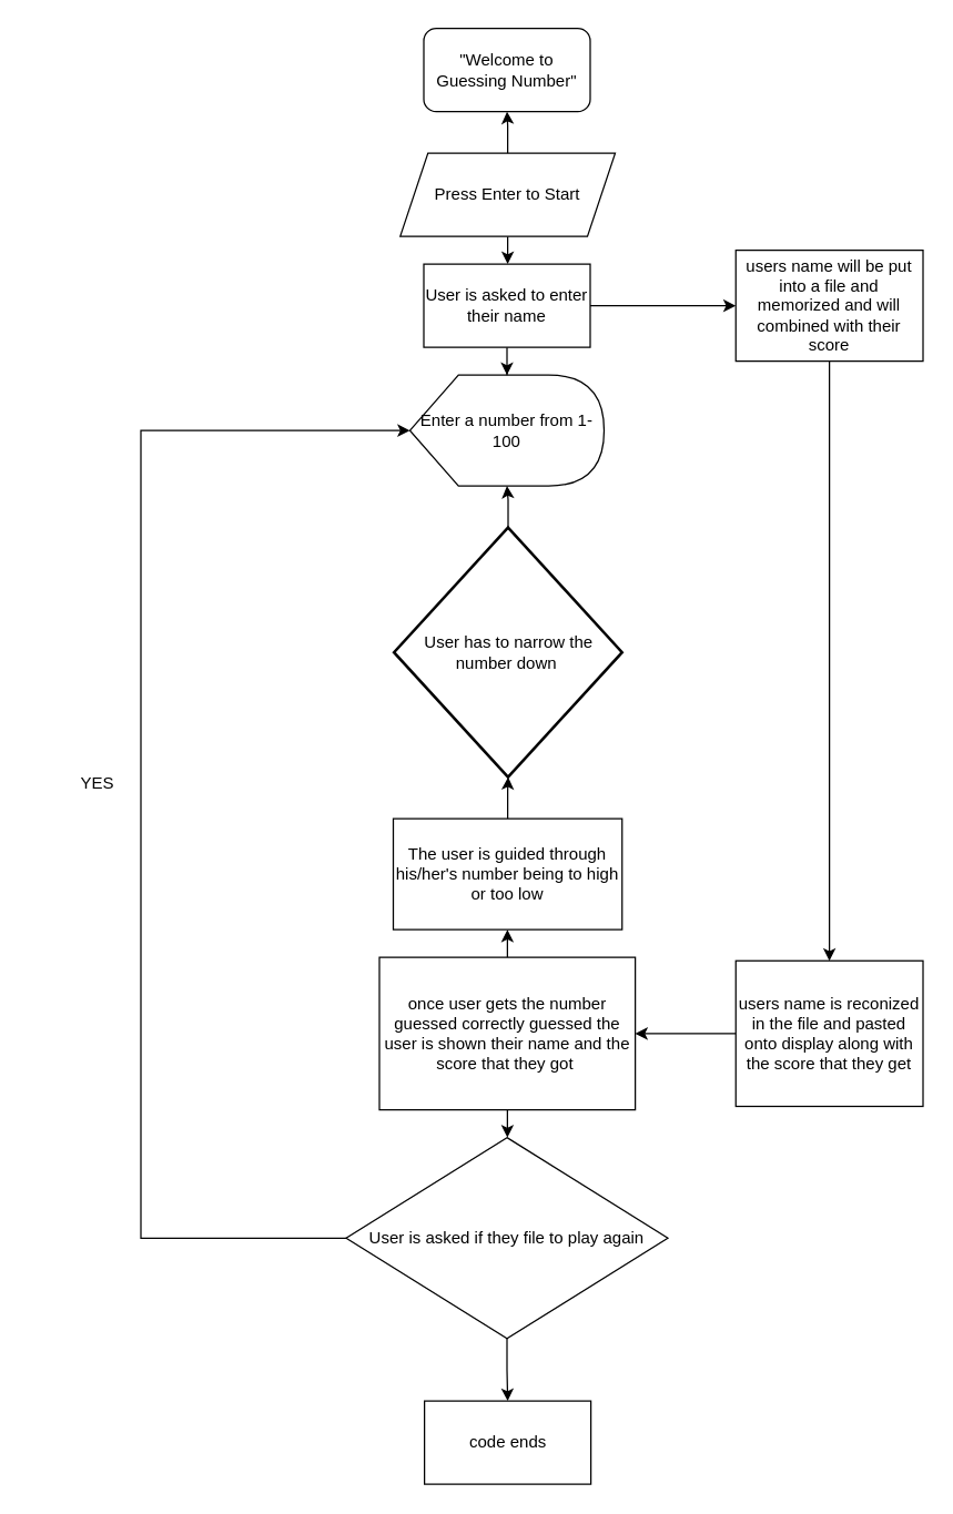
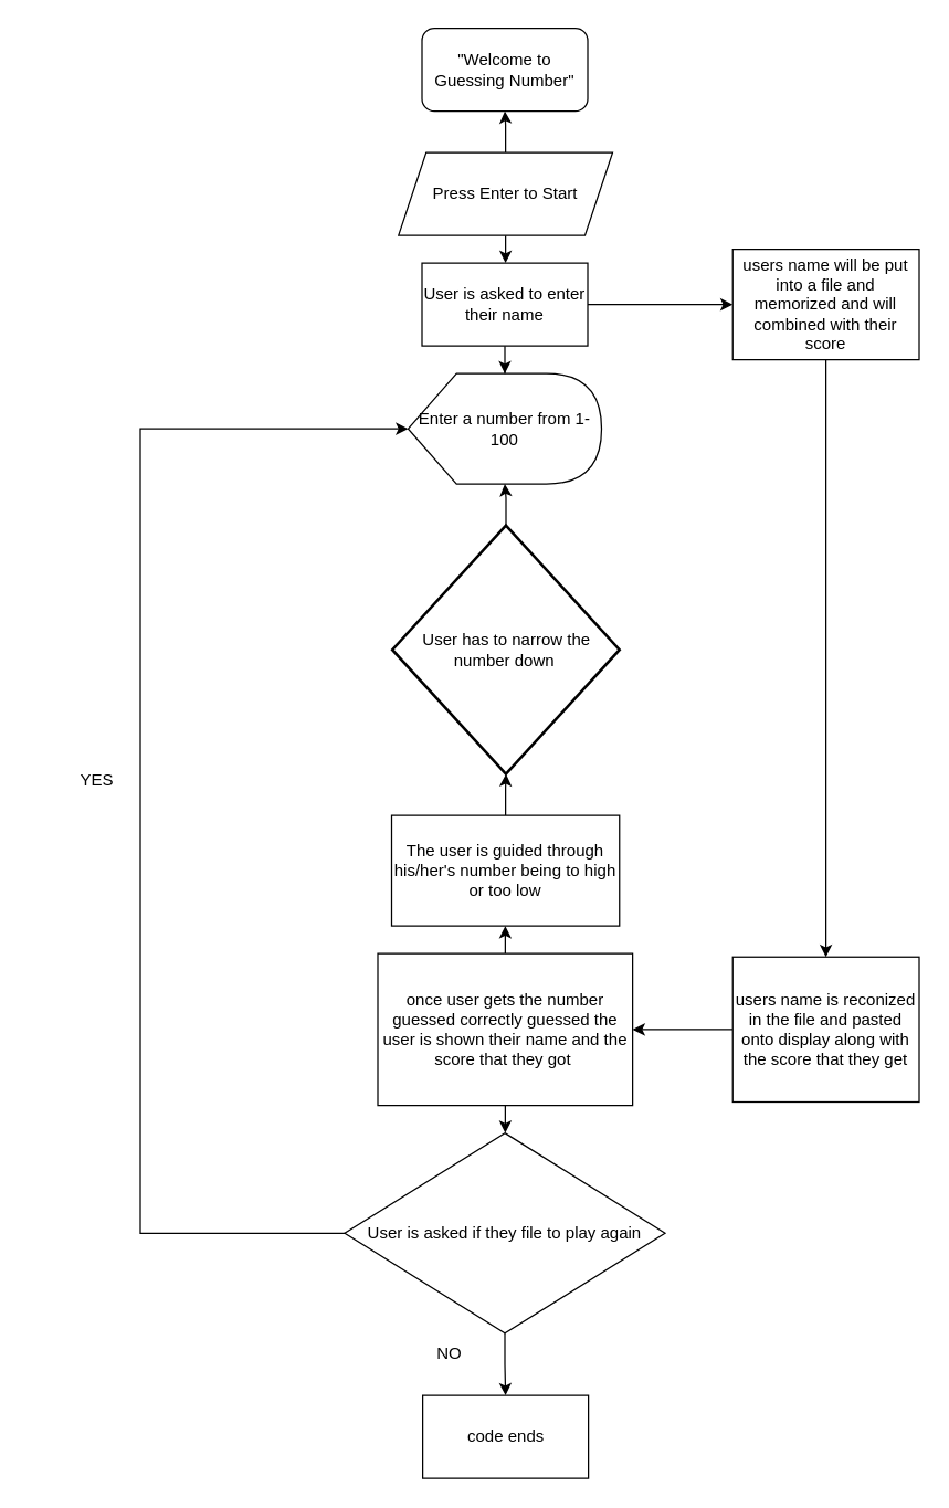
+ <mxCell id="26" value="NO" style="text;html=1;align=center;verticalAlign=middle;whiteSpace=wrap;rounded=0;" vertex="1" parent="1"><mxGeometry x="295" y="965" width="60" height="30" as="geometry" /></mxCell>
